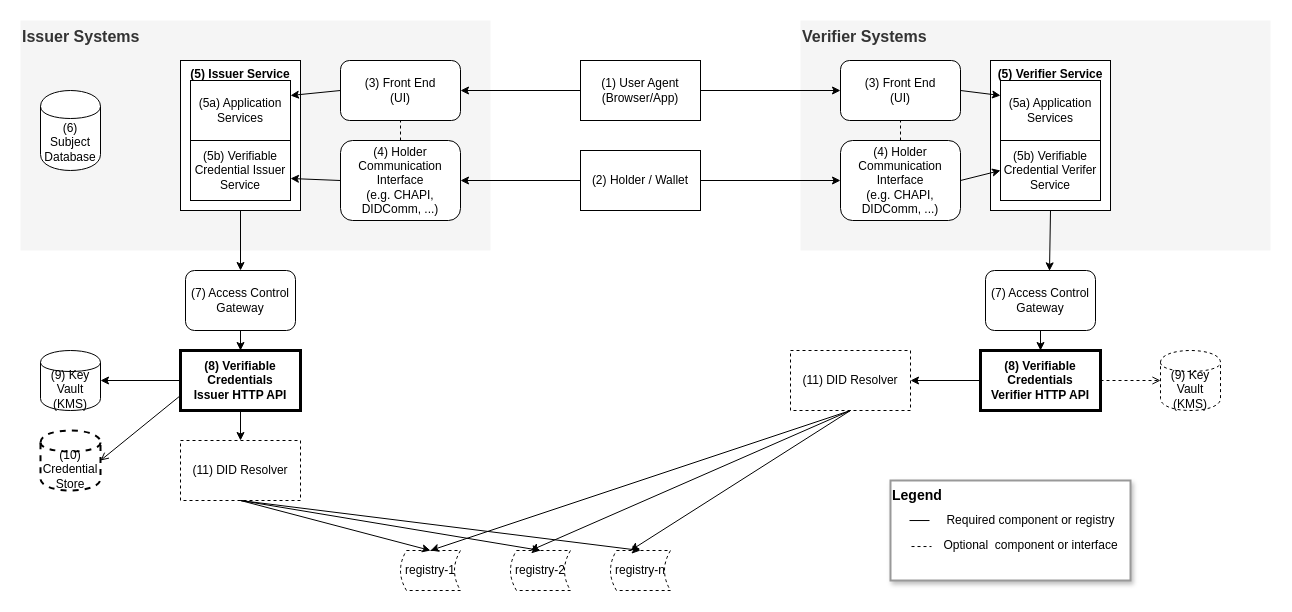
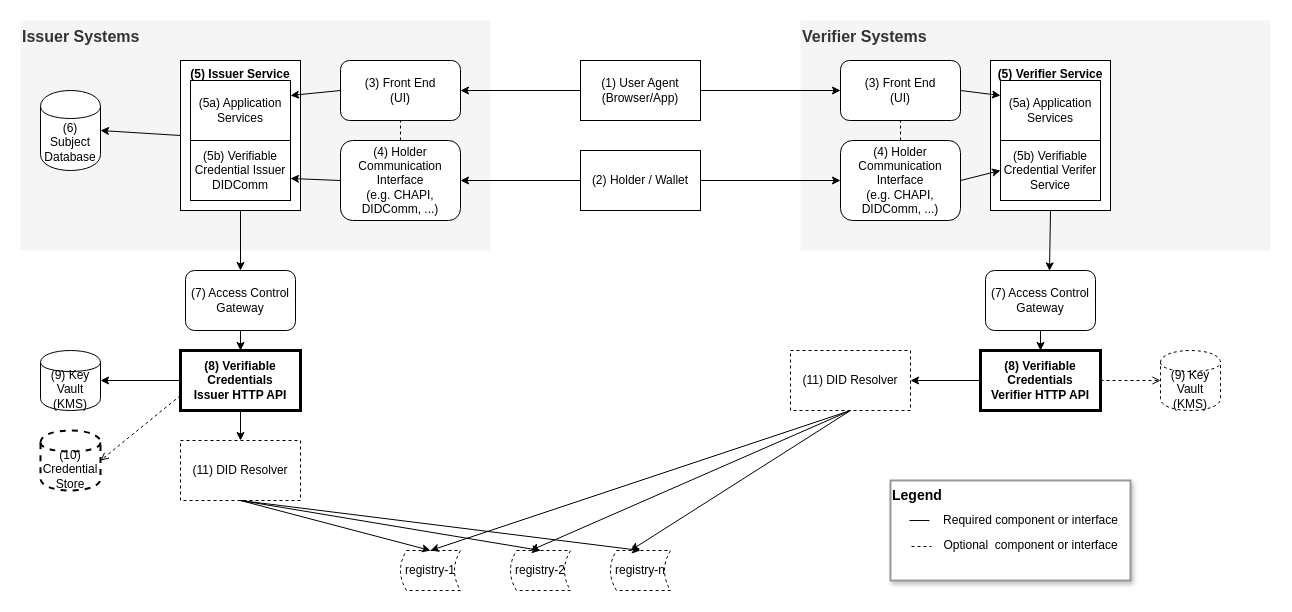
+ <mxCell id="25" value="" style="endArrow=classic;html=1;entryX=1;entryY=0.5;entryDx=0;entryDy=0;exitX=0;exitY=0.5;exitDx=0;exitDy=0;" parent="1" source="6" target="7" edge="1"><mxGeometry width="50" height="50" relative="1" as="geometry"><mxPoint x="340" y="450" as="sourcePoint" /><mxPoint x="390" y="400" as="targetPoint" /></mxGeometry></mxCell>
- <mxCell id="32" value="(5b) Verifiable Credential Issuer Service" style="rounded=0;whiteSpace=wrap;html=1;" parent="1" vertex="1"><mxGeometry x="190" y="140" width="100" height="60" as="geometry" /></mxCell>
+ <mxCell id="32" value="(5b) Verifiable Credential Issuer DIDComm" style="rounded=0;whiteSpace=wrap;html=1;" parent="1" vertex="1"><mxGeometry x="190" y="140" width="100" height="60" as="geometry" /></mxCell>
- <mxCell id="21" value="" style="endArrow=open;dashed=0;html=1;entryX=1;entryY=0.5;entryDx=0;entryDy=0;exitX=0;exitY=0.75;exitDx=0;exitDy=0;endFill=0;" parent="1" source="8" target="10" edge="1"><mxGeometry width="50" height="50" relative="1" as="geometry"><mxPoint x="340" y="550" as="sourcePoint" /><mxPoint x="390" y="500" as="targetPoint" /></mxGeometry></mxCell>
+ <mxCell id="21" value="" style="endArrow=open;dashed=1;html=1;entryX=1;entryY=0.5;entryDx=0;entryDy=0;exitX=0;exitY=0.75;exitDx=0;exitDy=0;endFill=0;" parent="1" source="8" target="10" edge="1"><mxGeometry width="50" height="50" relative="1" as="geometry"><mxPoint x="340" y="550" as="sourcePoint" /><mxPoint x="390" y="500" as="targetPoint" /></mxGeometry></mxCell>
- <mxCell id="35" value="Required component or registry" style="text;html=1;align=center;verticalAlign=middle;resizable=0;points=[];autosize=1;" parent="1" vertex="1"><mxGeometry x="935" y="510" width="190" height="20" as="geometry" /></mxCell>
+ <mxCell id="35" value="Required component or interface" style="text;html=1;align=center;verticalAlign=middle;resizable=0;points=[];autosize=1;" parent="1" vertex="1"><mxGeometry x="935" y="510" width="190" height="20" as="geometry" /></mxCell>
